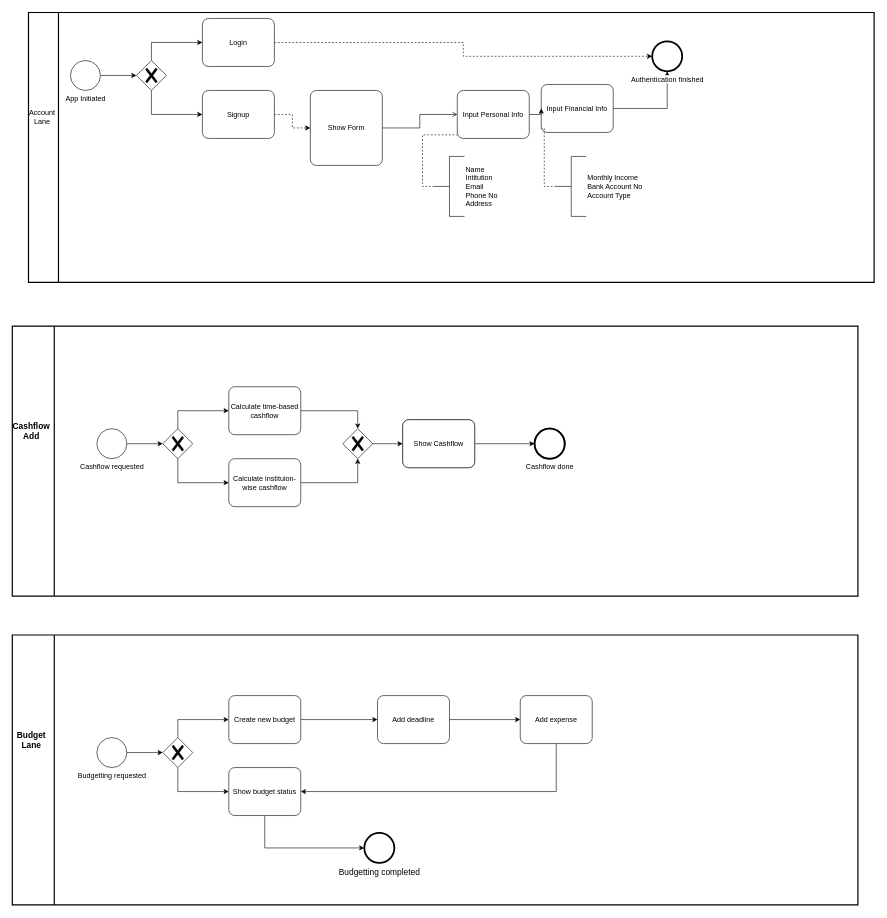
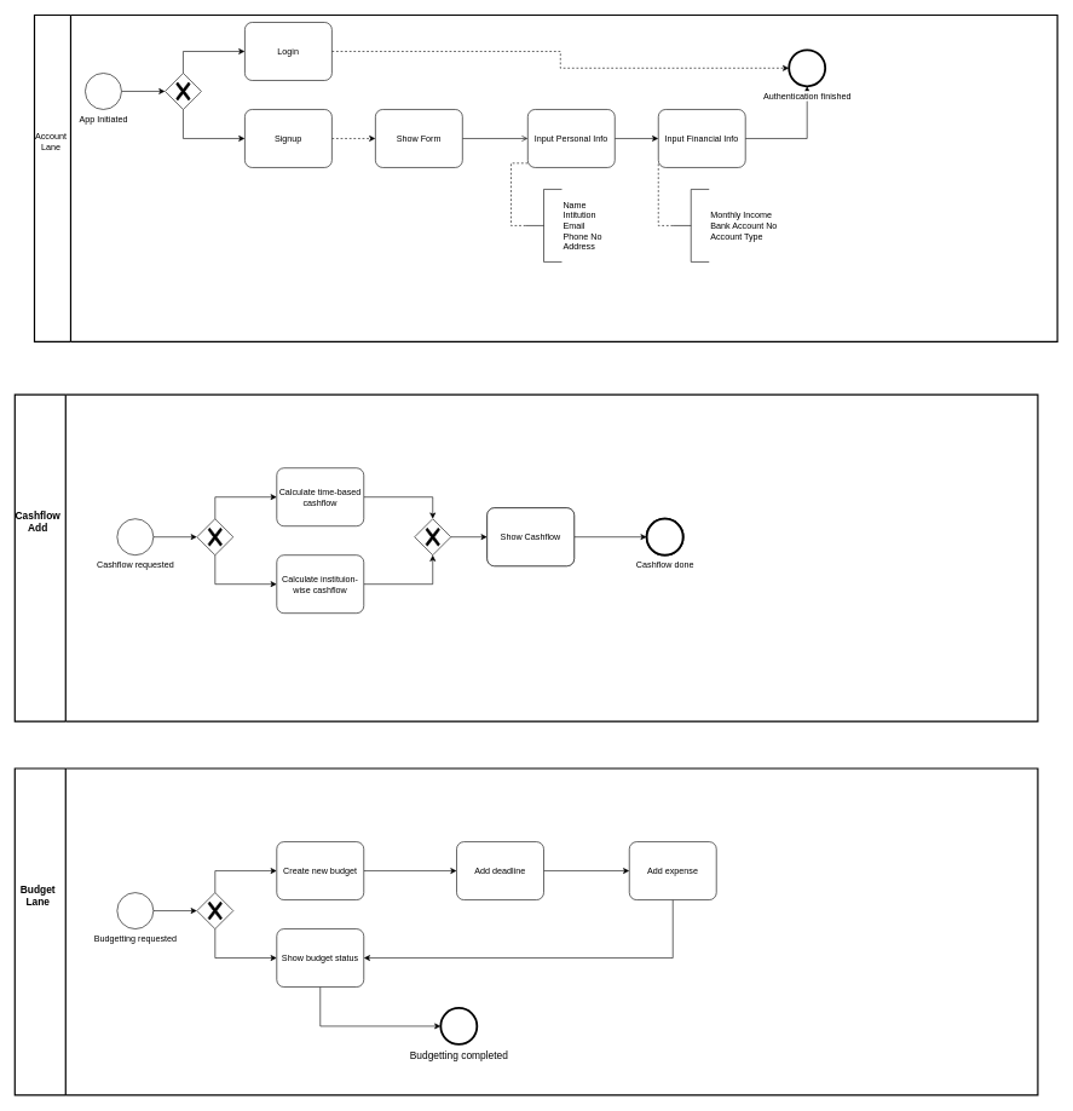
- <mxCell id="15" value="Input Financial Info" style="points=[[0.25,0,0],[0.5,0,0],[0.75,0,0],[1,0.25,0],[1,0.5,0],[1,0.75,0],[0.75,1,0],[0.5,1,0],[0.25,1,0],[0,0.75,0],[0,0.5,0],[0,0.25,0]];shape=mxgraph.bpmn.task;whiteSpace=wrap;rectStyle=rounded;size=10;taskMarker=abstract;" parent="2" vertex="1"><mxGeometry x="855" y="120" width="120" height="80" as="geometry" /></mxCell>
+ <mxCell id="15" value="Input Financial Info" style="points=[[0.25,0,0],[0.5,0,0],[0.75,0,0],[1,0.25,0],[1,0.5,0],[1,0.75,0],[0.75,1,0],[0.5,1,0],[0.25,1,0],[0,0.75,0],[0,0.5,0],[0,0.25,0]];shape=mxgraph.bpmn.task;whiteSpace=wrap;rectStyle=rounded;size=10;taskMarker=abstract;" parent="2" vertex="1"><mxGeometry x="860" y="130" width="120" height="80" as="geometry" /></mxCell>
- <mxCell id="17" value="Input Personal Info" style="points=[[0.25,0,0],[0.5,0,0],[0.75,0,0],[1,0.25,0],[1,0.5,0],[1,0.75,0],[0.75,1,0],[0.5,1,0],[0.25,1,0],[0,0.75,0],[0,0.5,0],[0,0.25,0]];shape=mxgraph.bpmn.task;whiteSpace=wrap;rectStyle=rounded;size=10;taskMarker=abstract;" parent="2" vertex="1"><mxGeometry x="715" y="130" width="120" height="80" as="geometry" /></mxCell>
+ <mxCell id="17" value="Input Personal Info" style="points=[[0.25,0,0],[0.5,0,0],[0.75,0,0],[1,0.25,0],[1,0.5,0],[1,0.75,0],[0.75,1,0],[0.5,1,0],[0.25,1,0],[0,0.75,0],[0,0.5,0],[0,0.25,0]];shape=mxgraph.bpmn.task;whiteSpace=wrap;rectStyle=rounded;size=10;taskMarker=abstract;" parent="2" vertex="1"><mxGeometry x="680" y="130" width="120" height="80" as="geometry" /></mxCell>
- <mxCell id="13" value="Show Form" style="points=[[0.25,0,0],[0.5,0,0],[0.75,0,0],[1,0.25,0],[1,0.5,0],[1,0.75,0],[0.75,1,0],[0.5,1,0],[0.25,1,0],[0,0.75,0],[0,0.5,0],[0,0.25,0]];shape=mxgraph.bpmn.task;whiteSpace=wrap;rectStyle=rounded;size=10;taskMarker=abstract;" parent="2" vertex="1"><mxGeometry x="470" y="130" width="120" height="125" as="geometry" /></mxCell>
+ <mxCell id="13" value="Show Form" style="points=[[0.25,0,0],[0.5,0,0],[0.75,0,0],[1,0.25,0],[1,0.5,0],[1,0.75,0],[0.75,1,0],[0.5,1,0],[0.25,1,0],[0,0.75,0],[0,0.5,0],[0,0.25,0]];shape=mxgraph.bpmn.task;whiteSpace=wrap;rectStyle=rounded;size=10;taskMarker=abstract;" parent="2" vertex="1"><mxGeometry x="470" y="130" width="120" height="80" as="geometry" /></mxCell>
